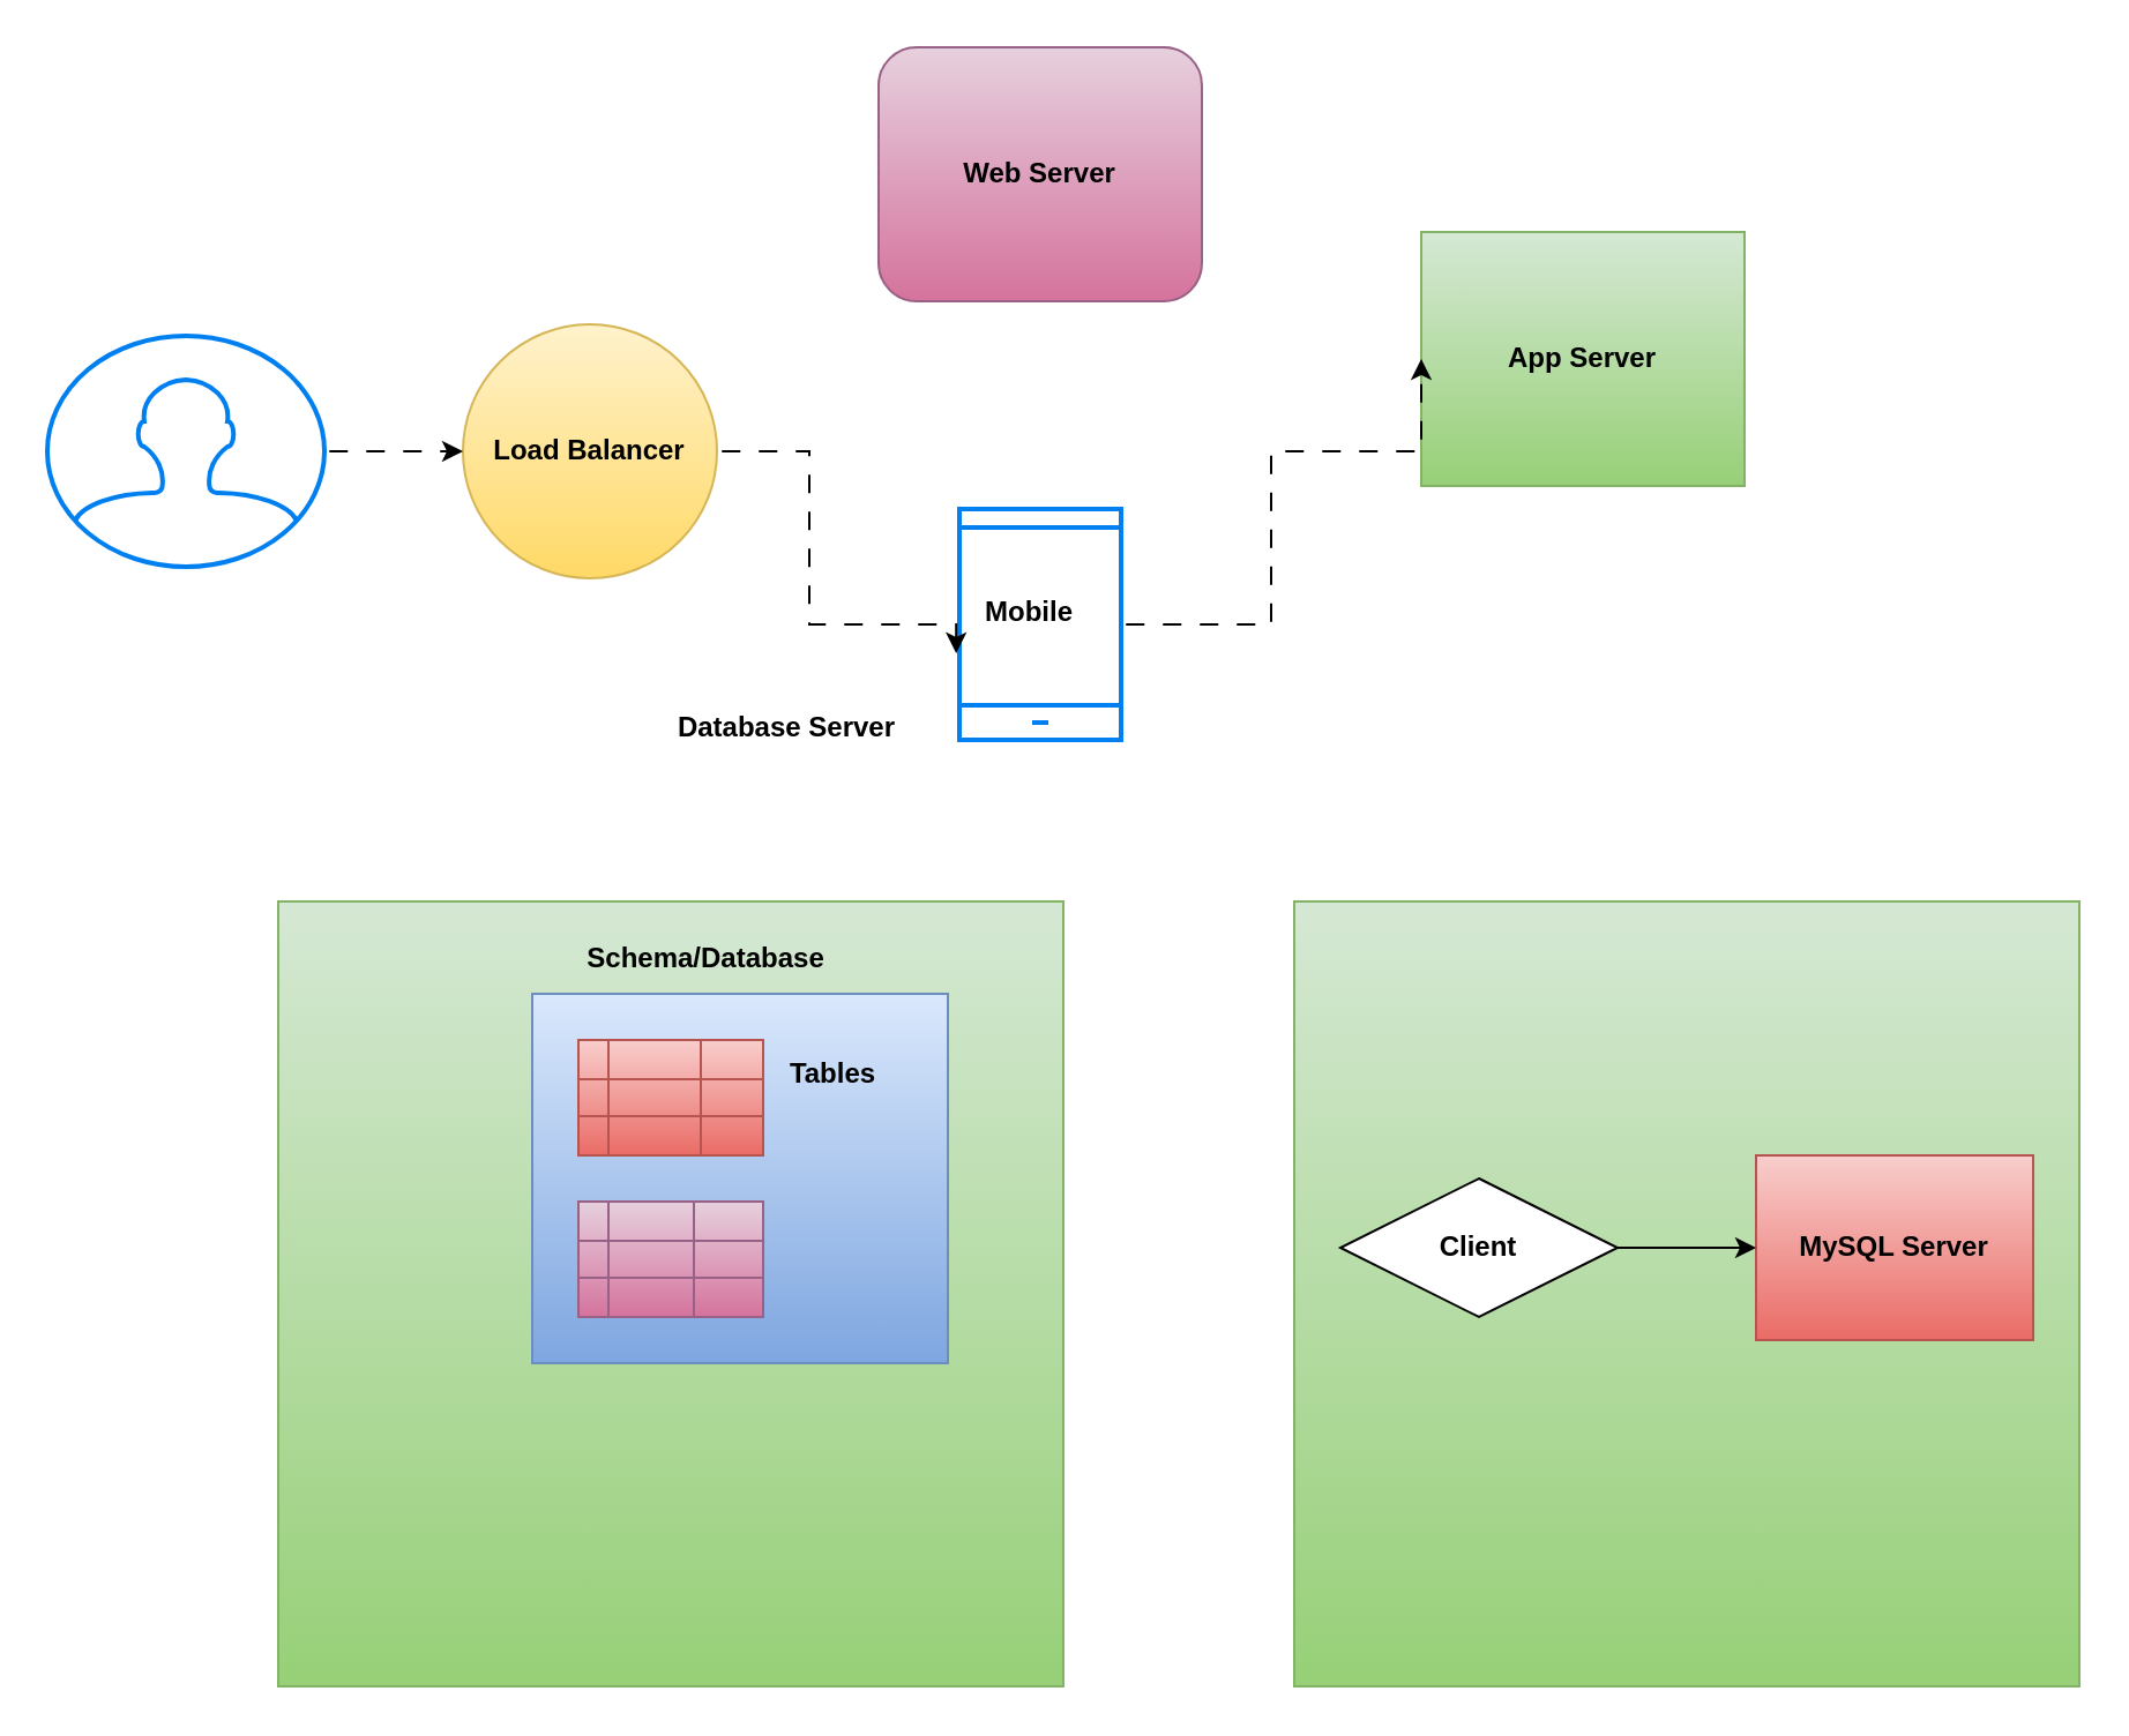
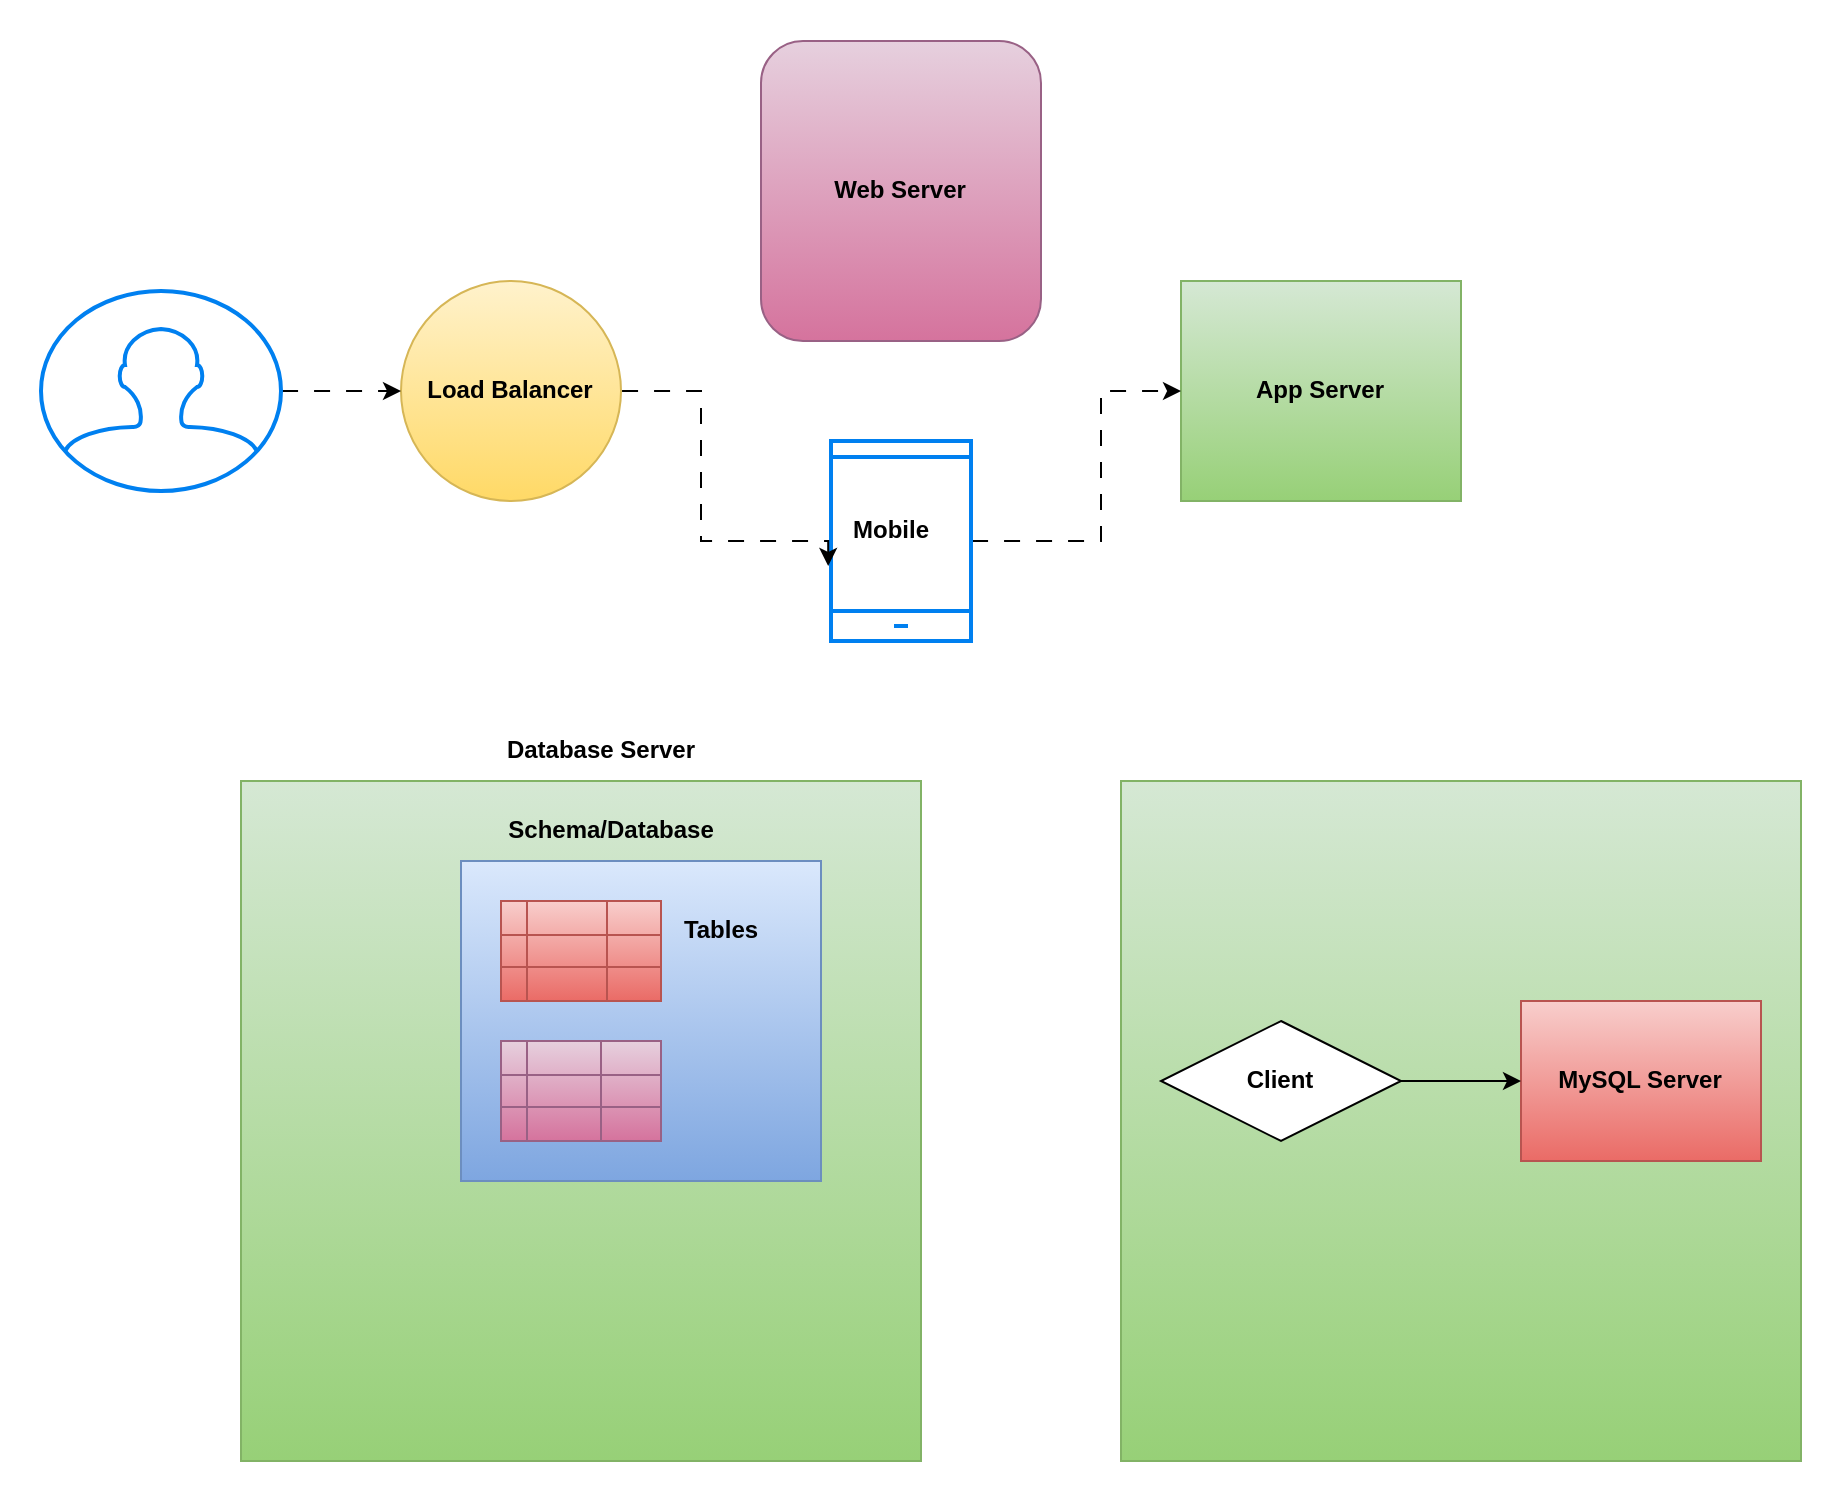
- <mxCell id="3" value="&lt;b&gt;Web Server&lt;/b&gt;" style="rounded=1;whiteSpace=wrap;html=1;fillColor=#e6d0de;gradientColor=#d5739d;strokeColor=#996185;" parent="1" vertex="1"><mxGeometry x="380" width="140" height="110" as="geometry" y="20" /></mxCell>
+ <mxCell id="3" value="&lt;b&gt;Web Server&lt;/b&gt;" style="rounded=1;whiteSpace=wrap;html=1;fillColor=#e6d0de;gradientColor=#d5739d;strokeColor=#996185;" parent="1" vertex="1"><mxGeometry x="380" y="20" width="140" height="150" as="geometry" /></mxCell>
- <mxCell id="2" value="&lt;b&gt;App Server&lt;/b&gt;" style="rounded=0;whiteSpace=wrap;html=1;fillColor=#d5e8d4;gradientColor=#97d077;strokeColor=#82b366;" parent="1" vertex="1"><mxGeometry x="615" y="100" width="140" height="110" as="geometry" /></mxCell>
+ <mxCell id="2" value="&lt;b&gt;App Server&lt;/b&gt;" style="rounded=0;whiteSpace=wrap;html=1;fillColor=#d5e8d4;gradientColor=#97d077;strokeColor=#82b366;" parent="1" vertex="1"><mxGeometry x="590" y="140" width="140" height="110" as="geometry" /></mxCell>
- <mxCell id="39" value="&lt;b&gt;Database Server&lt;/b&gt;" style="text;html=1;align=center;verticalAlign=middle;resizable=0;points=[];autosize=1;strokeColor=none;fillColor=none;" parent="1" vertex="1"><mxGeometry x="280" y="300" width="120" height="30" as="geometry" /></mxCell>
+ <mxCell id="39" value="&lt;b&gt;Database Server&lt;/b&gt;" style="text;html=1;align=center;verticalAlign=middle;resizable=0;points=[];autosize=1;strokeColor=none;fillColor=none;" parent="1" vertex="1"><mxGeometry x="240" y="360" width="120" height="30" as="geometry" /></mxCell>
